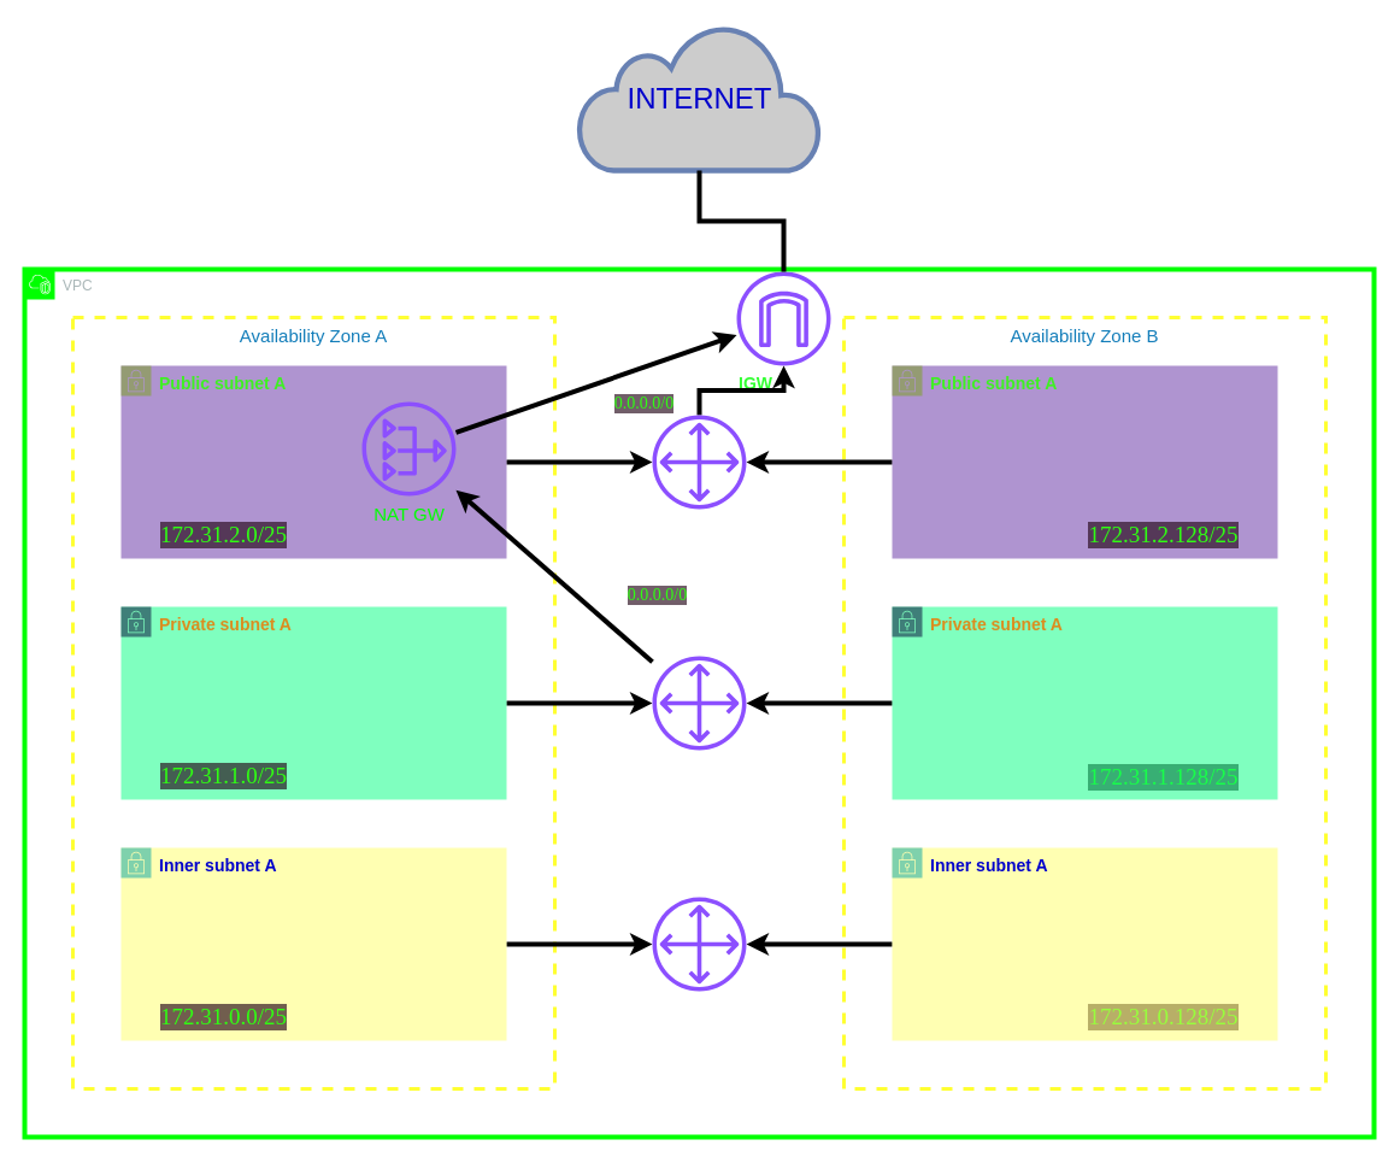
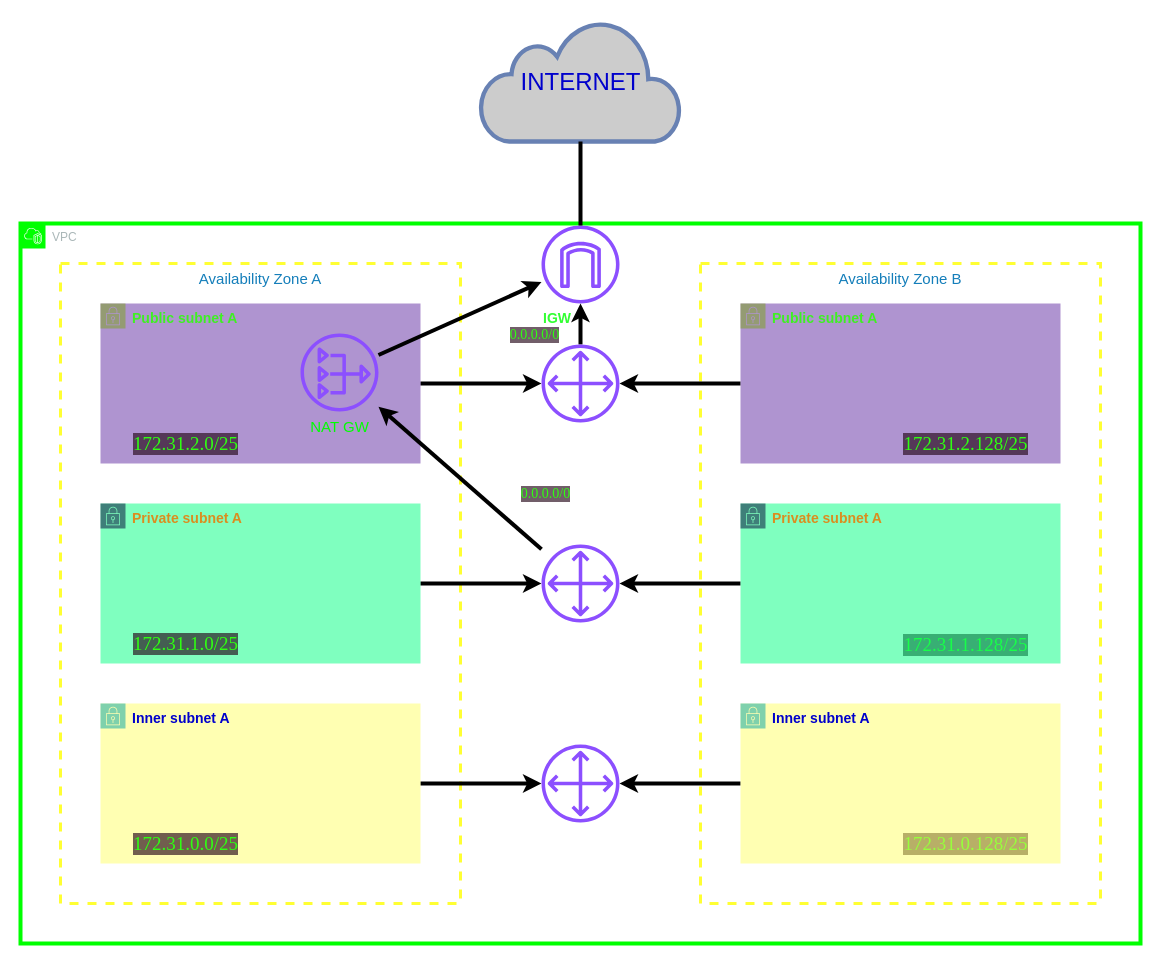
- <mxCell id="23" value="IGW" style="sketch=0;outlineConnect=0;fontColor=#33FF33;gradientColor=none;fillColor=#8C4FFF;strokeColor=none;dashed=0;verticalLabelPosition=bottom;verticalAlign=top;align=left;html=1;fontSize=14;fontStyle=1;aspect=fixed;pointerEvents=1;shape=mxgraph.aws4.internet_gateway;" vertex="1" parent="2"><mxGeometry x="591" y="2" width="78" height="78" as="geometry" /></mxCell>
+ <mxCell id="23" value="IGW" style="sketch=0;outlineConnect=0;fontColor=#33FF33;gradientColor=none;fillColor=#8C4FFF;strokeColor=none;dashed=0;verticalLabelPosition=bottom;verticalAlign=top;align=left;html=1;fontSize=14;fontStyle=1;aspect=fixed;pointerEvents=1;shape=mxgraph.aws4.internet_gateway;" vertex="1" parent="2"><mxGeometry x="521" y="2" width="78" height="78" as="geometry" /></mxCell>
